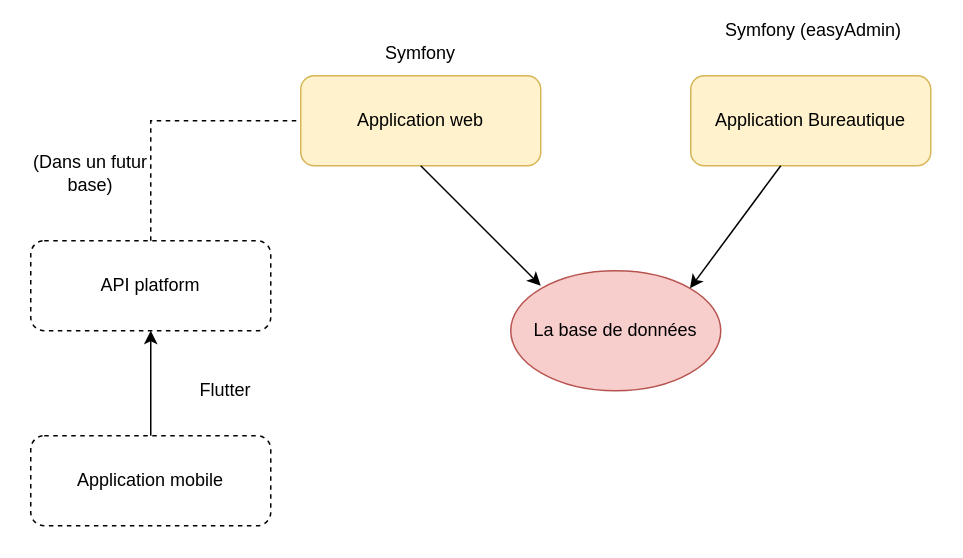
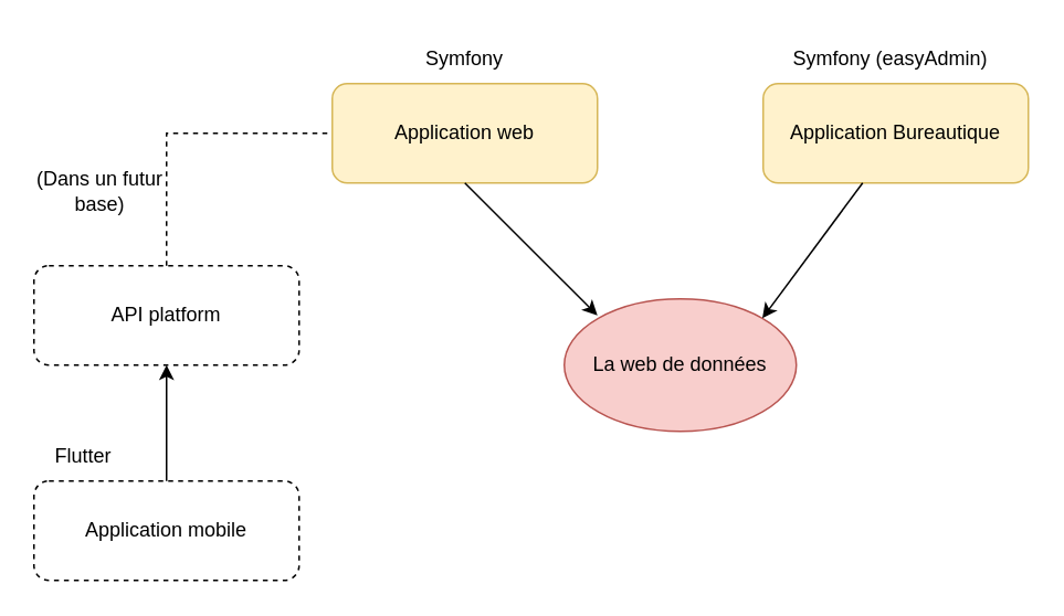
- <mxCell id="10" value="Symfony (easyAdmin)" style="text;html=1;strokeColor=none;fillColor=none;align=center;verticalAlign=middle;whiteSpace=wrap;rounded=0;" vertex="1" parent="1"><mxGeometry x="467" y="5" width="150" height="30" as="geometry" /></mxCell>
+ <mxCell id="10" value="Symfony (easyAdmin)" style="text;html=1;strokeColor=none;fillColor=none;align=center;verticalAlign=middle;whiteSpace=wrap;rounded=0;" vertex="1" parent="1"><mxGeometry x="462" y="20" width="150" height="30" as="geometry" /></mxCell>
- <mxCell id="2" value="La base de données" style="ellipse;whiteSpace=wrap;html=1;fillColor=#f8cecc;strokeColor=#b85450;" vertex="1" parent="1"><mxGeometry x="340" y="180" width="140" height="80" as="geometry" /></mxCell>
+ <mxCell id="2" value="La web de données" style="ellipse;whiteSpace=wrap;html=1;fillColor=#f8cecc;strokeColor=#b85450;" vertex="1" parent="1"><mxGeometry x="340" y="180" width="140" height="80" as="geometry" /></mxCell>
- <mxCell id="11" value="Flutter" style="text;html=1;strokeColor=none;fillColor=none;align=center;verticalAlign=middle;whiteSpace=wrap;rounded=0;" vertex="1" parent="1"><mxGeometry x="120" y="245" width="60" height="30" as="geometry" /></mxCell>
+ <mxCell id="11" value="Flutter" style="text;html=1;strokeColor=none;fillColor=none;align=center;verticalAlign=middle;whiteSpace=wrap;rounded=0;" vertex="1" parent="1"><mxGeometry x="20" y="260" width="60" height="30" as="geometry" /></mxCell>
